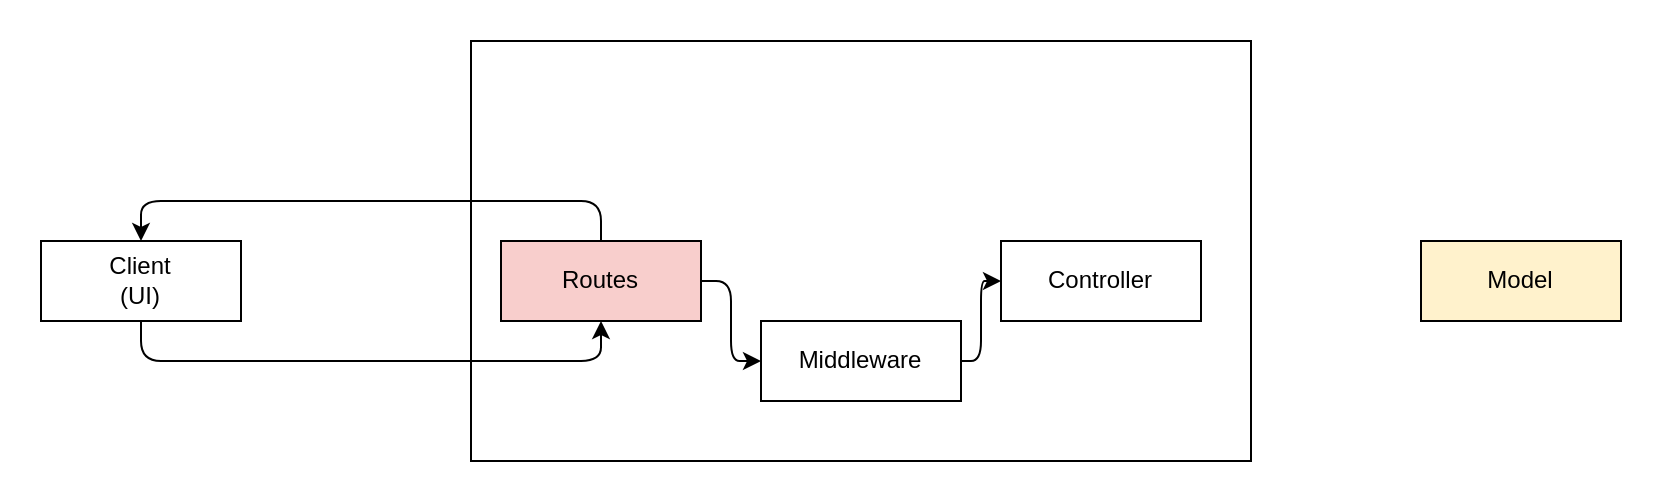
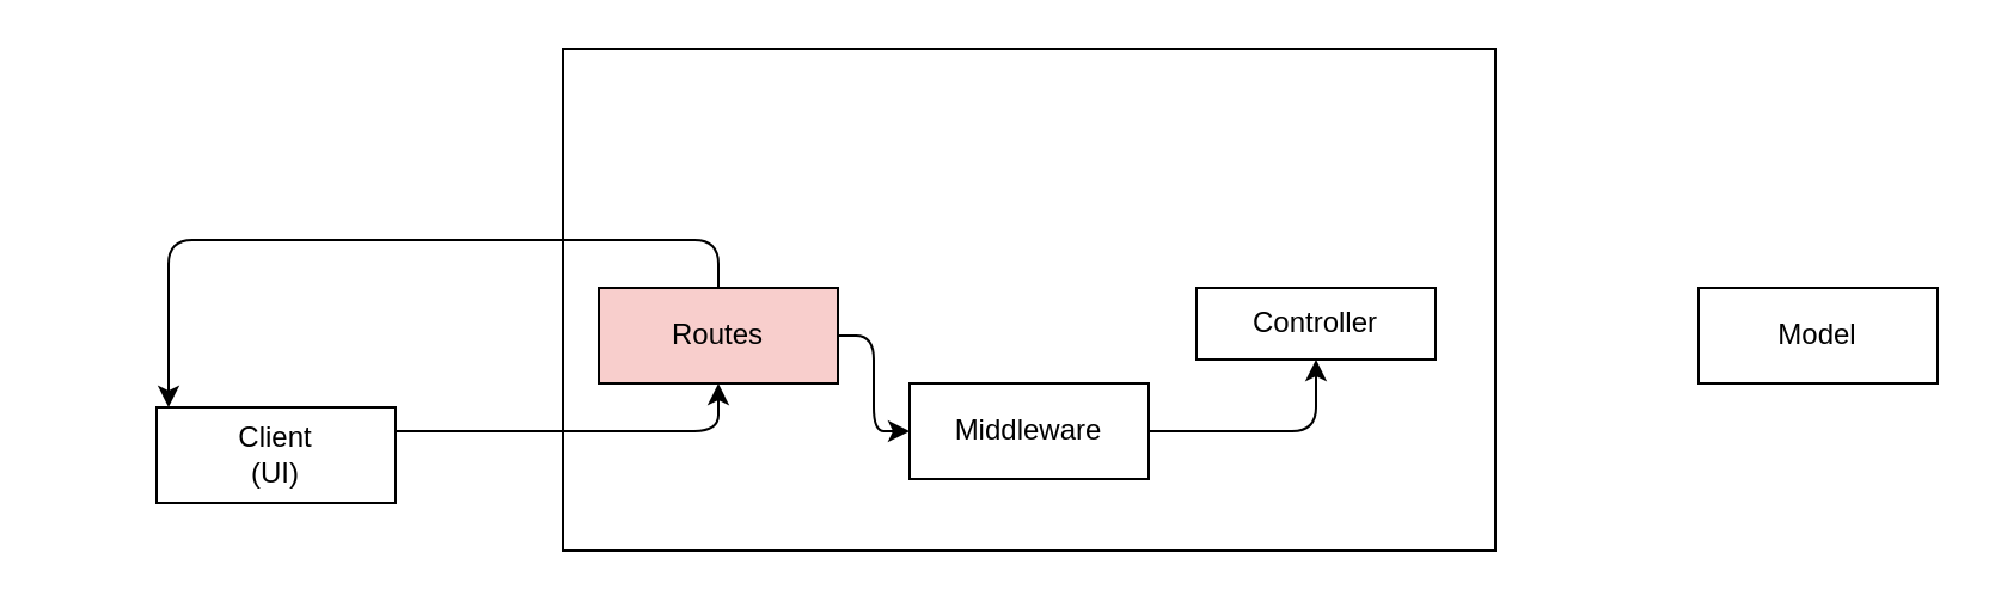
- <mxCell id="3" value="Client&lt;div&gt;(UI)&lt;/div&gt;" style="whiteSpace=wrap;html=1;align=center;" vertex="1" parent="1"><mxGeometry x="20" y="120" width="100" height="40" as="geometry" /></mxCell>
+ <mxCell id="3" value="Client&lt;div&gt;(UI)&lt;/div&gt;" style="whiteSpace=wrap;html=1;align=center;" vertex="1" parent="1"><mxGeometry x="65" y="170" width="100" height="40" as="geometry" /></mxCell>
- <mxCell id="9" value="Controller" style="whiteSpace=wrap;html=1;align=center;" vertex="1" parent="1"><mxGeometry x="500" y="120" width="100" height="40" as="geometry" /></mxCell>
+ <mxCell id="9" value="Controller" style="whiteSpace=wrap;html=1;align=center;" vertex="1" parent="1"><mxGeometry x="500" y="120" width="100" height="30" as="geometry" /></mxCell>
- <mxCell id="10" value="Model" style="whiteSpace=wrap;html=1;align=center;fillColor=#fff2cc;" vertex="1" parent="1"><mxGeometry x="710" y="120" width="100" height="40" as="geometry" /></mxCell>
+ <mxCell id="10" value="Model" style="whiteSpace=wrap;html=1;align=center;" vertex="1" parent="1"><mxGeometry x="710" y="120" width="100" height="40" as="geometry" /></mxCell>
